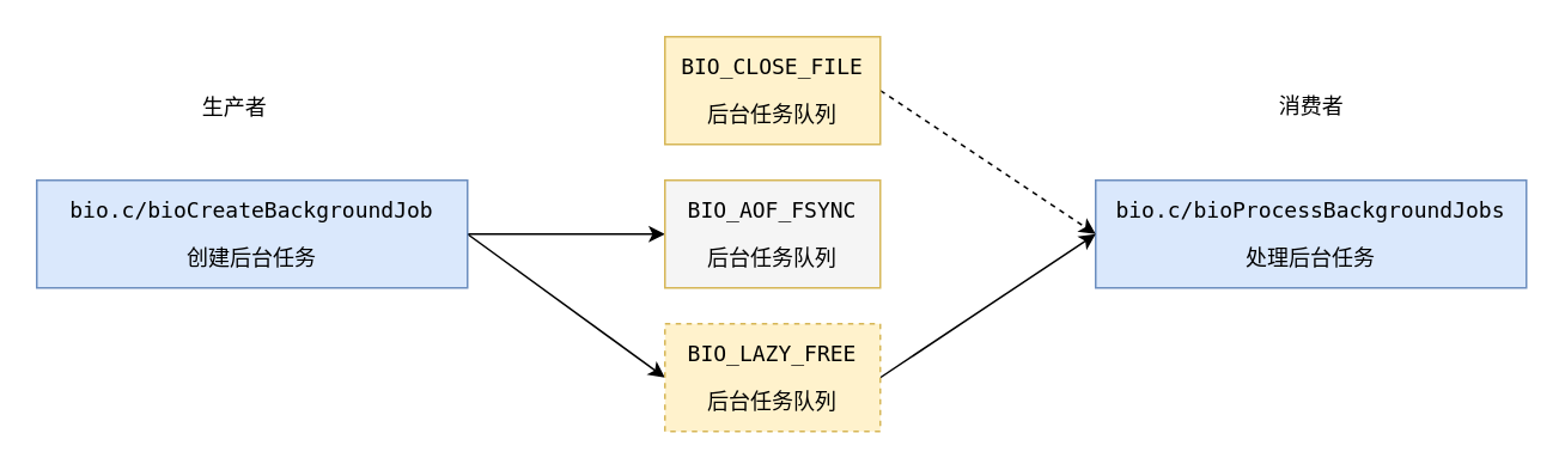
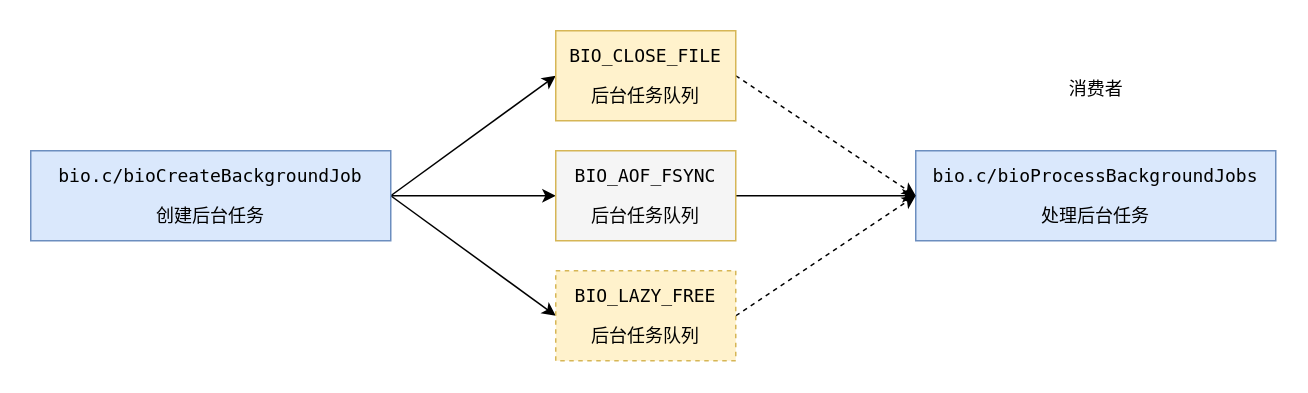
- <mxCell id="7" value="生产者" style="text;html=1;align=center;verticalAlign=middle;resizable=0;points=[];autosize=1;strokeColor=none;fillColor=none;" vertex="1" parent="1"><mxGeometry x="105" y="50" width="50" height="20" as="geometry" /></mxCell>
+ <mxCell id="2" style="rounded=0;orthogonalLoop=1;jettySize=auto;html=1;exitX=1;exitY=0.5;exitDx=0;exitDy=0;entryX=0;entryY=0.5;entryDx=0;entryDy=0;" edge="1" parent="1" source="5" target="10"><mxGeometry relative="1" as="geometry" /></mxCell>
+ <mxCell id="11" style="edgeStyle=none;rounded=0;orthogonalLoop=1;jettySize=auto;html=1;exitX=1;exitY=0.5;exitDx=0;exitDy=0;entryX=0;entryY=0.5;entryDx=0;entryDy=0;" edge="1" parent="1" source="12" target="6"><mxGeometry relative="1" as="geometry" /></mxCell>
- <mxCell id="13" style="edgeStyle=none;rounded=0;orthogonalLoop=1;jettySize=auto;html=1;exitX=1;exitY=0.5;exitDx=0;exitDy=0;entryX=0;entryY=0.5;entryDx=0;entryDy=0;" edge="1" parent="1" source="14" target="6"><mxGeometry relative="1" as="geometry" /></mxCell>
+ <mxCell id="13" style="edgeStyle=none;rounded=0;orthogonalLoop=1;jettySize=auto;html=1;exitX=1;exitY=0.5;exitDx=0;exitDy=0;entryX=0;entryY=0.5;entryDx=0;entryDy=0;dashed=1;" edge="1" parent="1" source="14" target="6"><mxGeometry relative="1" as="geometry" /></mxCell>
